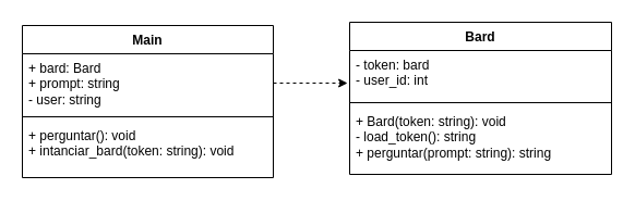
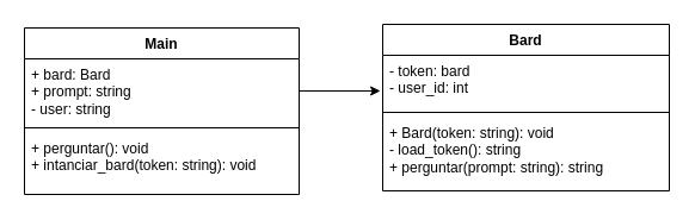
- <mxCell id="10" style="edgeStyle=orthogonalEdgeStyle;rounded=0;orthogonalLoop=1;jettySize=auto;html=1;entryX=-0.008;entryY=0.682;entryDx=0;entryDy=0;entryPerimeter=0;dashed=1;" edge="1" parent="1" source="7" target="3"><mxGeometry relative="1" as="geometry" /></mxCell>
+ <mxCell id="10" style="edgeStyle=orthogonalEdgeStyle;rounded=0;orthogonalLoop=1;jettySize=auto;html=1;entryX=-0.008;entryY=0.682;entryDx=0;entryDy=0;entryPerimeter=0;" edge="1" parent="1" source="7" target="3"><mxGeometry relative="1" as="geometry" /></mxCell>
